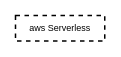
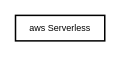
- <mxCell id="2" value="aws Serverless" style="whiteSpace=wrap;strokeWidth=2;dashed=1;" vertex="1" parent="1"><mxGeometry width="119" height="34" as="geometry" x="20" y="20" /></mxCell>
+ <mxCell id="2" value="aws Serverless" style="whiteSpace=wrap;strokeWidth=2;" vertex="1" parent="1"><mxGeometry width="119" height="34" as="geometry" x="20" y="20" /></mxCell>
